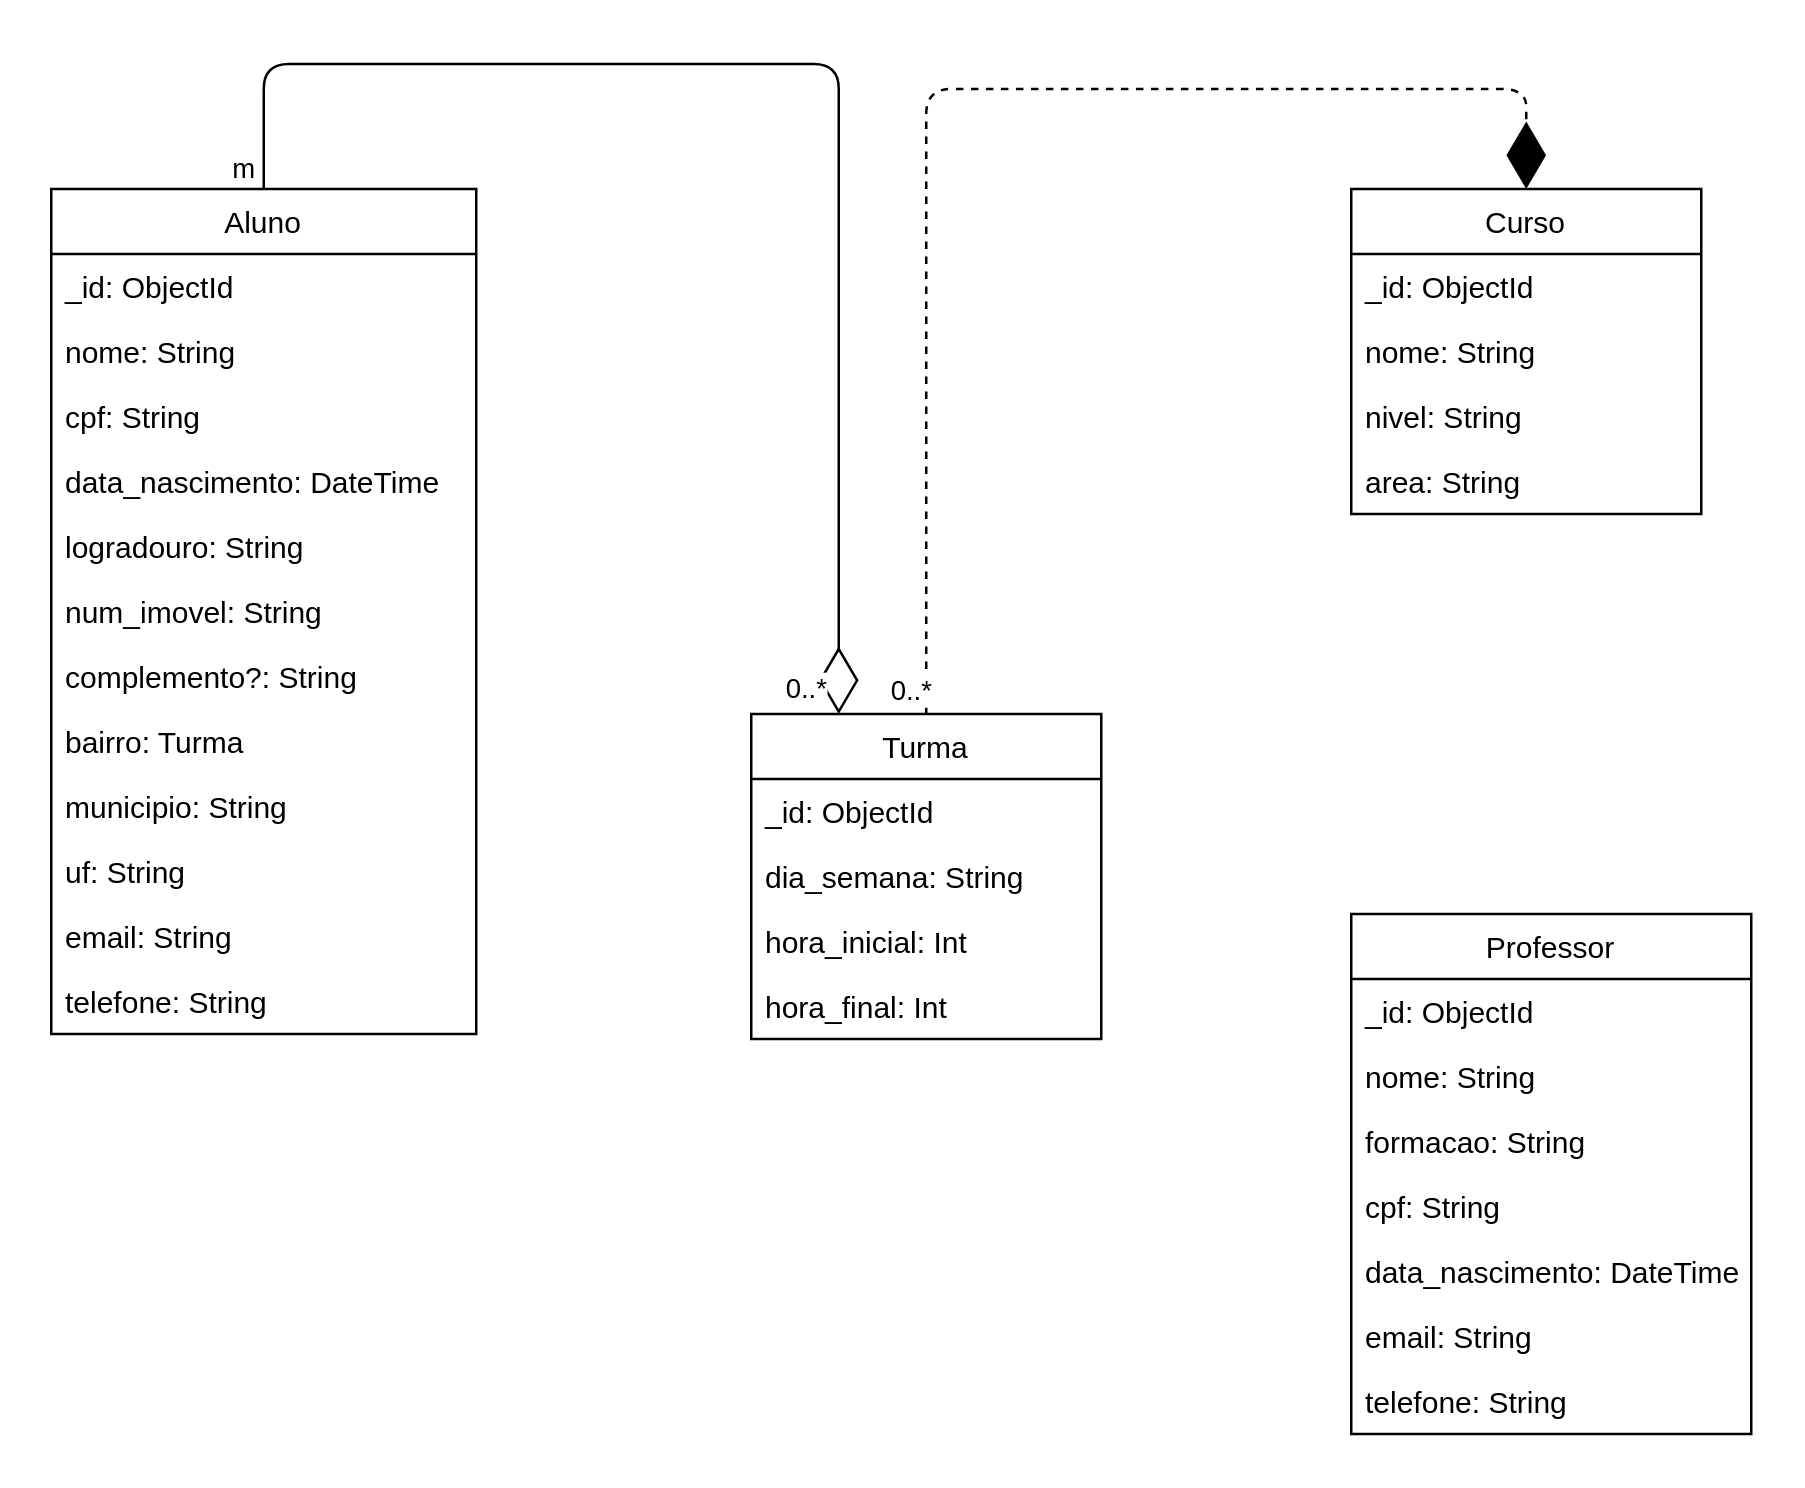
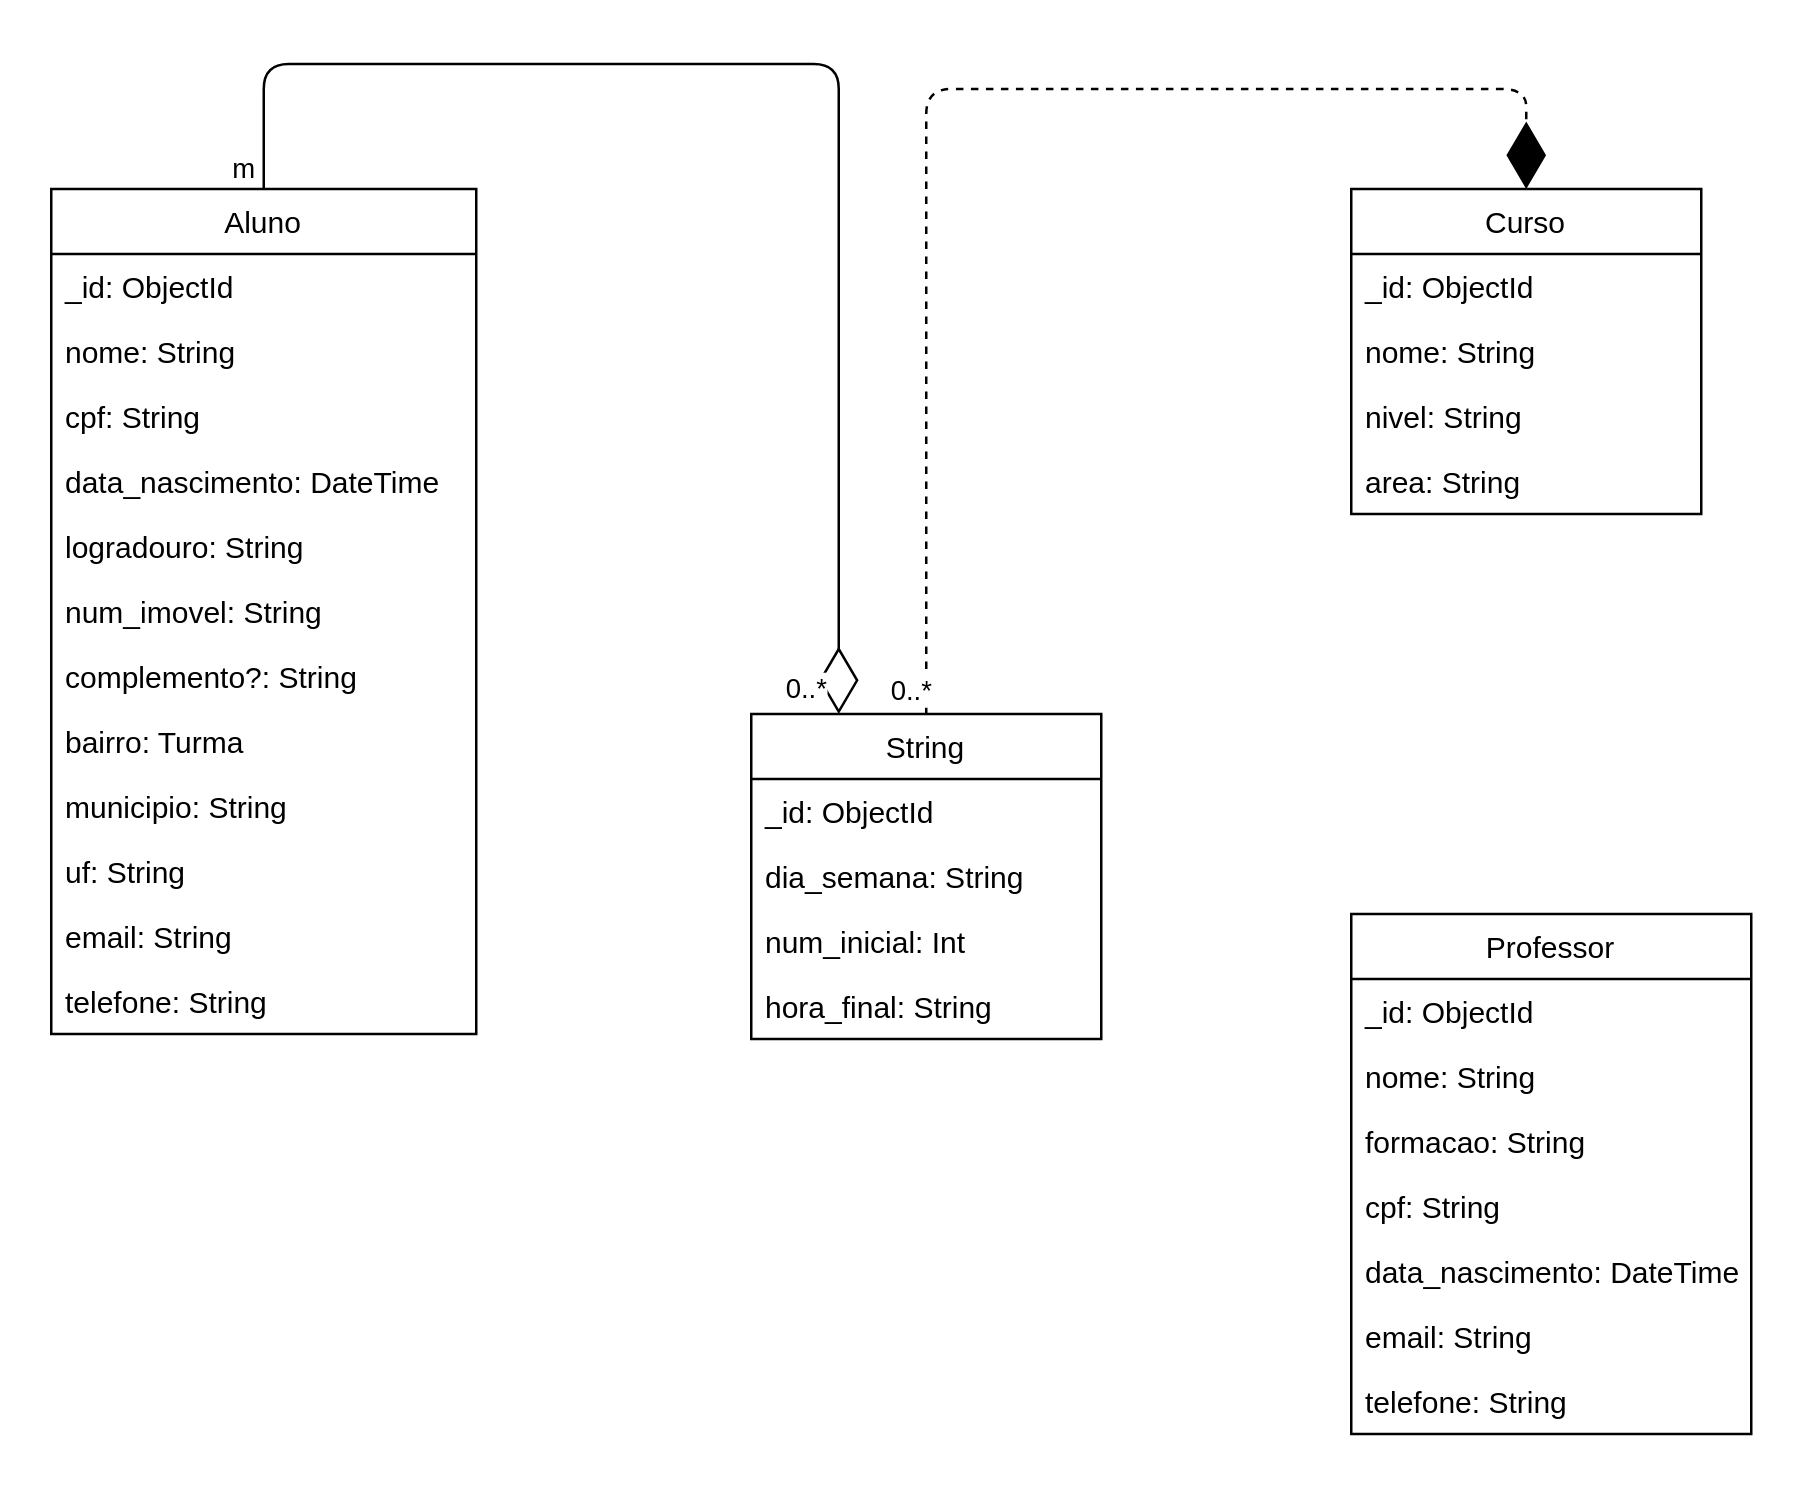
- <mxCell id="20" value="Turma" style="swimlane;fontStyle=0;childLayout=stackLayout;horizontal=1;startSize=26;fillColor=none;horizontalStack=0;resizeParent=1;resizeParentMax=0;resizeLast=0;collapsible=1;marginBottom=0;" parent="1" vertex="1"><mxGeometry x="300" y="280" width="140" height="130" as="geometry" /></mxCell>
+ <mxCell id="20" value="String" style="swimlane;fontStyle=0;childLayout=stackLayout;horizontal=1;startSize=26;fillColor=none;horizontalStack=0;resizeParent=1;resizeParentMax=0;resizeLast=0;collapsible=1;marginBottom=0;" parent="1" vertex="1"><mxGeometry x="300" y="280" width="140" height="130" as="geometry" /></mxCell>
- <mxCell id="23" value="hora_inicial: Int" style="text;strokeColor=none;fillColor=none;align=left;verticalAlign=top;spacingLeft=4;spacingRight=4;overflow=hidden;rotatable=0;points=[[0,0.5],[1,0.5]];portConstraint=eastwest;" parent="20" vertex="1"><mxGeometry y="78" width="140" height="26" as="geometry" /></mxCell>
+ <mxCell id="23" value="num_inicial: Int" style="text;strokeColor=none;fillColor=none;align=left;verticalAlign=top;spacingLeft=4;spacingRight=4;overflow=hidden;rotatable=0;points=[[0,0.5],[1,0.5]];portConstraint=eastwest;" parent="20" vertex="1"><mxGeometry y="78" width="140" height="26" as="geometry" /></mxCell>
- <mxCell id="24" value="hora_final: Int" style="text;strokeColor=none;fillColor=none;align=left;verticalAlign=top;spacingLeft=4;spacingRight=4;overflow=hidden;rotatable=0;points=[[0,0.5],[1,0.5]];portConstraint=eastwest;" parent="20" vertex="1"><mxGeometry y="104" width="140" height="26" as="geometry" /></mxCell>
+ <mxCell id="24" value="hora_final: String" style="text;strokeColor=none;fillColor=none;align=left;verticalAlign=top;spacingLeft=4;spacingRight=4;overflow=hidden;rotatable=0;points=[[0,0.5],[1,0.5]];portConstraint=eastwest;" parent="20" vertex="1"><mxGeometry y="104" width="140" height="26" as="geometry" /></mxCell>
